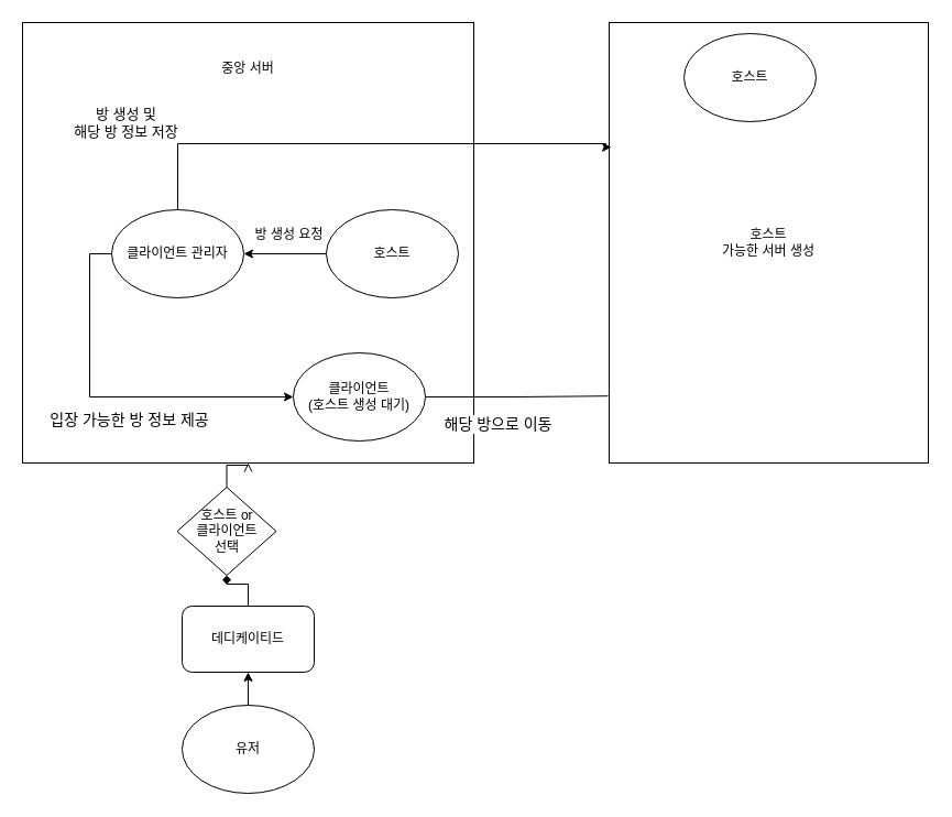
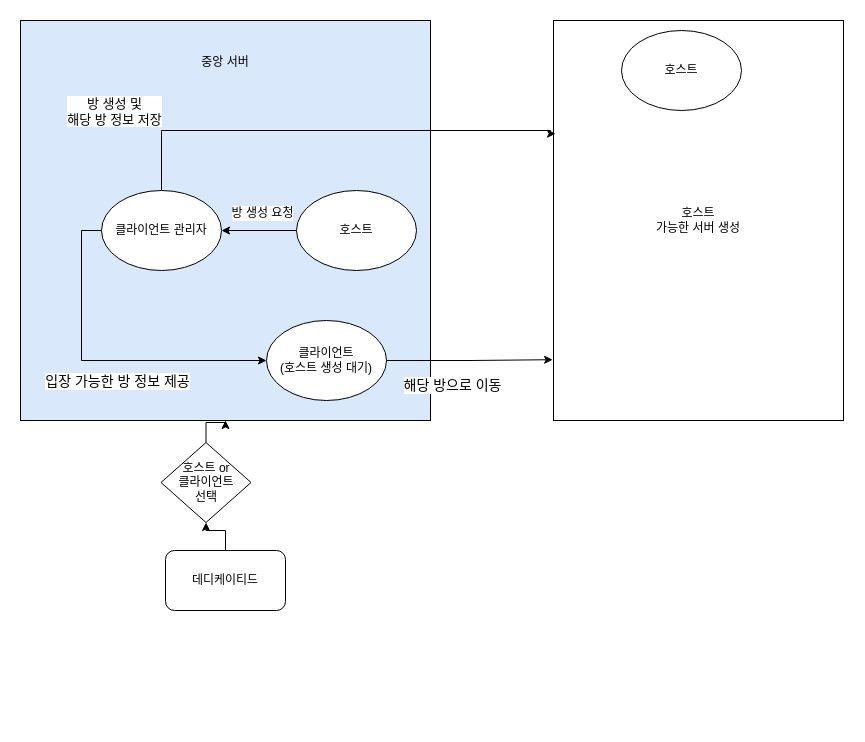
- <mxCell id="4" value="중앙 서버&lt;div&gt;&lt;br&gt;&lt;/div&gt;&lt;div&gt;&lt;br&gt;&lt;/div&gt;&lt;div&gt;&lt;br&gt;&lt;/div&gt;&lt;div&gt;&lt;br&gt;&lt;/div&gt;&lt;div&gt;&lt;br&gt;&lt;/div&gt;&lt;div&gt;&lt;br&gt;&lt;/div&gt;&lt;div&gt;&lt;br&gt;&lt;/div&gt;&lt;div&gt;&lt;br&gt;&lt;/div&gt;&lt;div&gt;&lt;br&gt;&lt;/div&gt;&lt;div&gt;&lt;br&gt;&lt;/div&gt;&lt;div&gt;&lt;br&gt;&lt;/div&gt;&lt;div&gt;&lt;br&gt;&lt;/div&gt;&lt;div&gt;&lt;br&gt;&lt;/div&gt;&lt;div&gt;&lt;br&gt;&lt;/div&gt;&lt;div&gt;&lt;br&gt;&lt;/div&gt;&lt;div&gt;&lt;br&gt;&lt;/div&gt;&lt;div&gt;&lt;br&gt;&lt;/div&gt;&lt;div&gt;&lt;br&gt;&lt;/div&gt;&lt;div&gt;&lt;br&gt;&lt;/div&gt;&lt;div&gt;&lt;br&gt;&lt;/div&gt;&lt;div&gt;&lt;br&gt;&lt;/div&gt;&lt;div&gt;&lt;br&gt;&lt;/div&gt;" style="rounded=0;whiteSpace=wrap;html=1;" vertex="1" parent="1"><mxGeometry x="20" y="20" width="410" height="400" as="geometry" /></mxCell>
+ <mxCell id="4" value="중앙 서버&lt;div&gt;&lt;br&gt;&lt;/div&gt;&lt;div&gt;&lt;br&gt;&lt;/div&gt;&lt;div&gt;&lt;br&gt;&lt;/div&gt;&lt;div&gt;&lt;br&gt;&lt;/div&gt;&lt;div&gt;&lt;br&gt;&lt;/div&gt;&lt;div&gt;&lt;br&gt;&lt;/div&gt;&lt;div&gt;&lt;br&gt;&lt;/div&gt;&lt;div&gt;&lt;br&gt;&lt;/div&gt;&lt;div&gt;&lt;br&gt;&lt;/div&gt;&lt;div&gt;&lt;br&gt;&lt;/div&gt;&lt;div&gt;&lt;br&gt;&lt;/div&gt;&lt;div&gt;&lt;br&gt;&lt;/div&gt;&lt;div&gt;&lt;br&gt;&lt;/div&gt;&lt;div&gt;&lt;br&gt;&lt;/div&gt;&lt;div&gt;&lt;br&gt;&lt;/div&gt;&lt;div&gt;&lt;br&gt;&lt;/div&gt;&lt;div&gt;&lt;br&gt;&lt;/div&gt;&lt;div&gt;&lt;br&gt;&lt;/div&gt;&lt;div&gt;&lt;br&gt;&lt;/div&gt;&lt;div&gt;&lt;br&gt;&lt;/div&gt;&lt;div&gt;&lt;br&gt;&lt;/div&gt;&lt;div&gt;&lt;br&gt;&lt;/div&gt;" style="rounded=0;whiteSpace=wrap;html=1;fillColor=#dae8fc;" vertex="1" parent="1"><mxGeometry x="20" y="20" width="410" height="400" as="geometry" /></mxCell>
- <mxCell id="10" style="edgeStyle=orthogonalEdgeStyle;rounded=0;orthogonalLoop=1;jettySize=auto;html=1;entryX=-0.003;entryY=0.848;entryDx=0;entryDy=0;entryPerimeter=0;endArrow=none;" edge="1" parent="1" source="12" target="13"><mxGeometry relative="1" as="geometry"><Array as="points" /></mxGeometry></mxCell>
+ <mxCell id="10" style="edgeStyle=orthogonalEdgeStyle;rounded=0;orthogonalLoop=1;jettySize=auto;html=1;entryX=-0.003;entryY=0.848;entryDx=0;entryDy=0;entryPerimeter=0;" edge="1" parent="1" source="12" target="13"><mxGeometry relative="1" as="geometry"><Array as="points" /></mxGeometry></mxCell>
- <mxCell id="20" style="edgeStyle=orthogonalEdgeStyle;rounded=0;orthogonalLoop=1;jettySize=auto;html=1;endArrow=open;" edge="1" parent="1" source="21" target="4"><mxGeometry relative="1" as="geometry" /></mxCell>
+ <mxCell id="20" style="edgeStyle=orthogonalEdgeStyle;rounded=0;orthogonalLoop=1;jettySize=auto;html=1;" edge="1" parent="1" source="21" target="4"><mxGeometry relative="1" as="geometry" /></mxCell>
- <mxCell id="5" style="edgeStyle=orthogonalEdgeStyle;rounded=0;orthogonalLoop=1;jettySize=auto;html=1;exitX=0.5;exitY=0;exitDx=0;exitDy=0;endArrow=diamond;" edge="1" parent="1" source="6" target="21"><mxGeometry relative="1" as="geometry" /></mxCell>
+ <mxCell id="5" style="edgeStyle=orthogonalEdgeStyle;rounded=0;orthogonalLoop=1;jettySize=auto;html=1;exitX=0.5;exitY=0;exitDx=0;exitDy=0;" edge="1" parent="1" source="6" target="21"><mxGeometry relative="1" as="geometry" /></mxCell>
- <mxCell id="2" style="edgeStyle=orthogonalEdgeStyle;rounded=0;orthogonalLoop=1;jettySize=auto;html=1;exitX=0.5;exitY=0;exitDx=0;exitDy=0;" edge="1" parent="1" source="3" target="6"><mxGeometry relative="1" as="geometry" /></mxCell>
- <mxCell id="3" value="유저" style="ellipse;whiteSpace=wrap;html=1;" vertex="1" parent="1"><mxGeometry x="165" y="640" width="120" height="80" as="geometry" /></mxCell>
